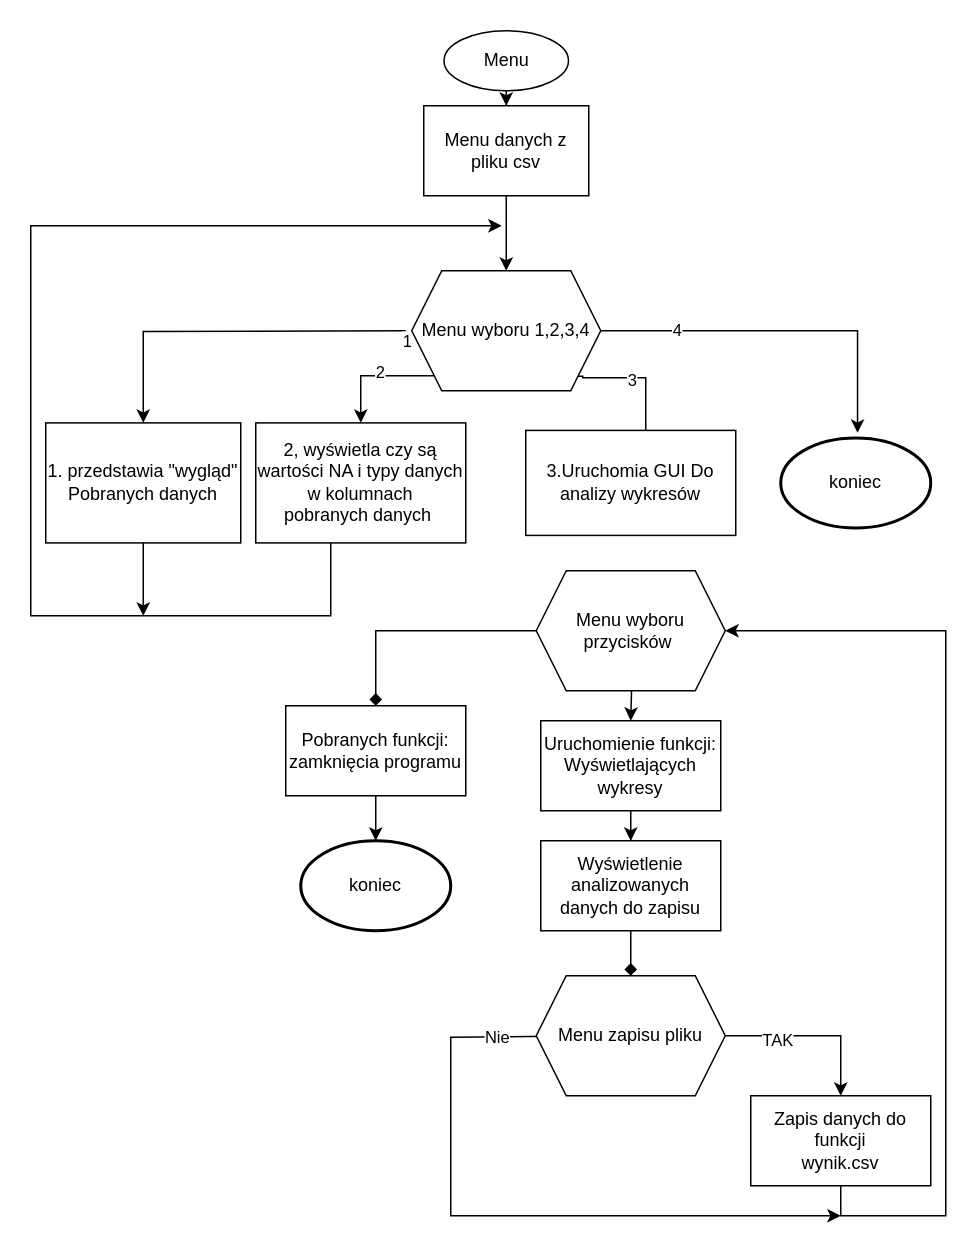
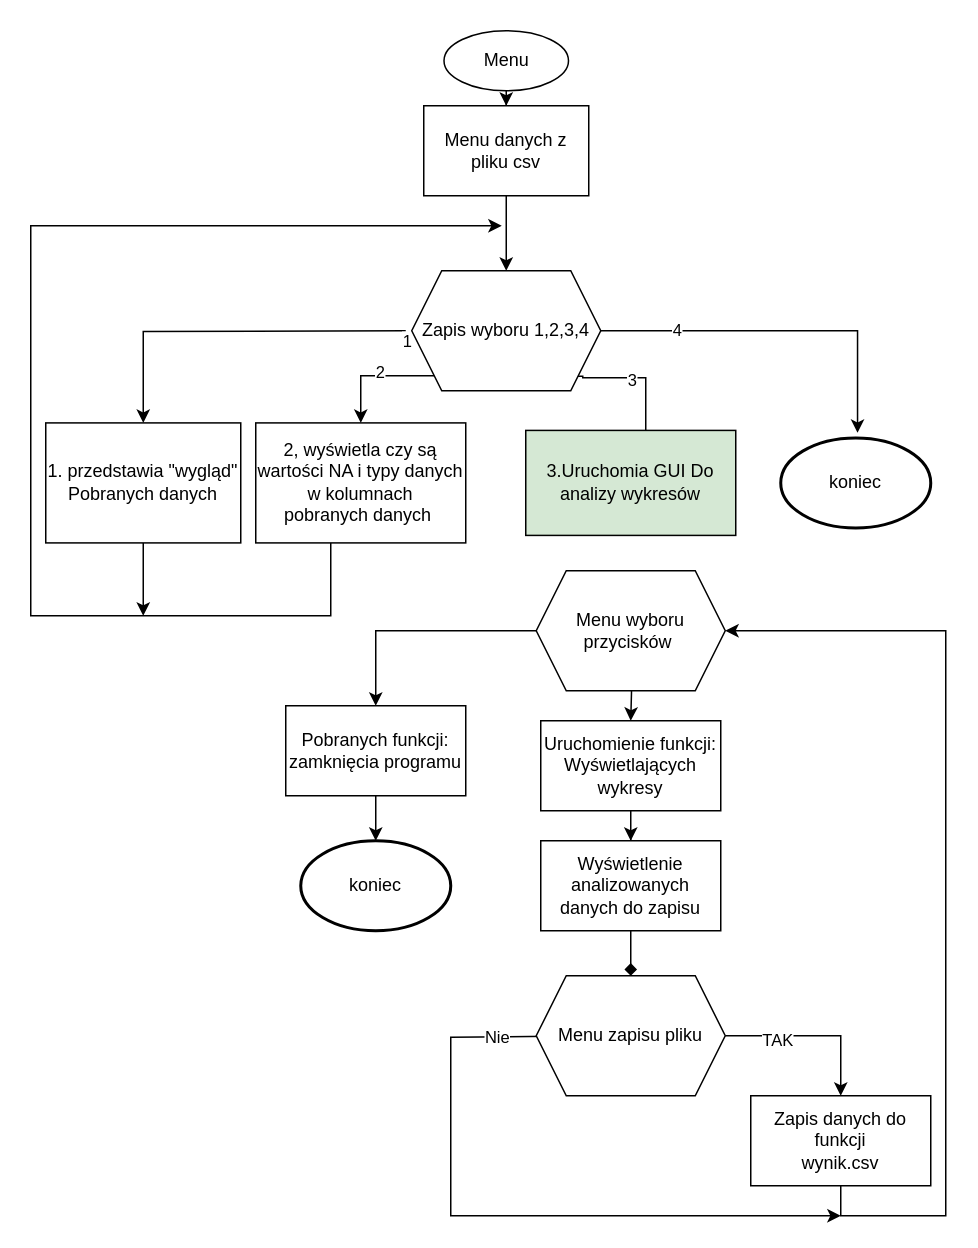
- <mxCell id="20" value="Menu wyboru 1,2,3,4" style="shape=hexagon;perimeter=hexagonPerimeter2;whiteSpace=wrap;html=1;fixedSize=1;" vertex="1" parent="1"><mxGeometry x="274" y="180" width="126" height="80" as="geometry" /></mxCell>
+ <mxCell id="20" value="Zapis wyboru 1,2,3,4" style="shape=hexagon;perimeter=hexagonPerimeter2;whiteSpace=wrap;html=1;fixedSize=1;" vertex="1" parent="1"><mxGeometry x="274" y="180" width="126" height="80" as="geometry" /></mxCell>
- <mxCell id="16" value="3.Uruchomia GUI Do analizy wykresów" style="rounded=0;whiteSpace=wrap;html=1;" vertex="1" parent="1"><mxGeometry x="350" y="286.44" width="140" height="70" as="geometry" /></mxCell>
+ <mxCell id="16" value="3.Uruchomia GUI Do analizy wykresów" style="rounded=0;whiteSpace=wrap;html=1;fillColor=#d5e8d4;" vertex="1" parent="1"><mxGeometry x="350" y="286.44" width="140" height="70" as="geometry" /></mxCell>
- <mxCell id="22" style="edgeStyle=orthogonalEdgeStyle;rounded=0;orthogonalLoop=1;jettySize=auto;html=1;entryX=0.5;entryY=0;entryDx=0;entryDy=0;endArrow=diamond;" edge="1" parent="1" source="23" target="36"><mxGeometry relative="1" as="geometry"><mxPoint x="250" y="490" as="targetPoint" /></mxGeometry></mxCell>
+ <mxCell id="22" style="edgeStyle=orthogonalEdgeStyle;rounded=0;orthogonalLoop=1;jettySize=auto;html=1;entryX=0.5;entryY=0;entryDx=0;entryDy=0;" edge="1" parent="1" source="23" target="36"><mxGeometry relative="1" as="geometry"><mxPoint x="250" y="490" as="targetPoint" /></mxGeometry></mxCell>
